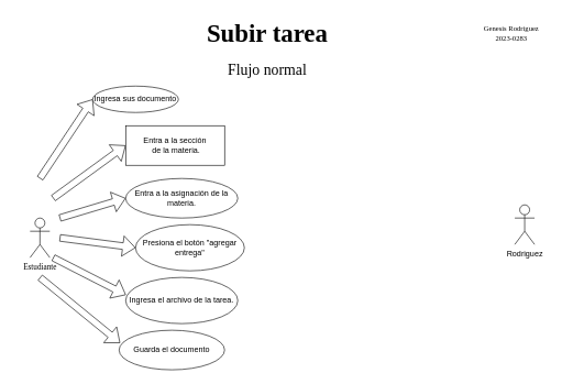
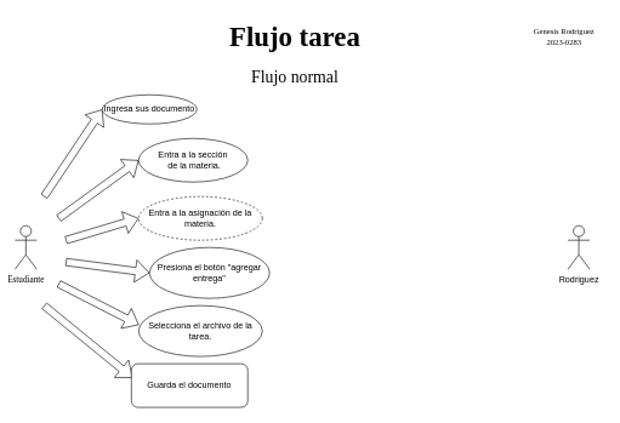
- <mxCell id="17" value="&lt;h1 style=&quot;font-size: 38px;&quot;&gt;Subir tarea&lt;/h1&gt;" style="text;html=1;align=center;verticalAlign=middle;whiteSpace=wrap;rounded=0;fontSize=38;fontFamily=Times New Roman;" vertex="1" parent="1"><mxGeometry x="285" y="35" width="240" height="30" as="geometry" /></mxCell>
+ <mxCell id="17" value="&lt;h1 style=&quot;font-size: 38px;&quot;&gt;Flujo tarea&lt;/h1&gt;" style="text;html=1;align=center;verticalAlign=middle;whiteSpace=wrap;rounded=0;fontSize=38;fontFamily=Times New Roman;" vertex="1" parent="1"><mxGeometry x="285" y="35" width="240" height="30" as="geometry" /></mxCell>
- <mxCell id="7" value="Entra a la sección&lt;div&gt;&amp;nbsp;de la materia.&lt;/div&gt;" style="whiteSpace=wrap;html=1;rounded=0;" vertex="1" parent="1"><mxGeometry x="190" y="190" width="150" height="60" as="geometry" /></mxCell>
+ <mxCell id="7" value="Entra a la sección&lt;div&gt;&amp;nbsp;de la materia.&lt;/div&gt;" style="ellipse;whiteSpace=wrap;html=1;" vertex="1" parent="1"><mxGeometry x="190" y="190" width="150" height="60" as="geometry" /></mxCell>
- <mxCell id="9" value="Entra a la asignación de la materia." style="ellipse;whiteSpace=wrap;html=1;" vertex="1" parent="1"><mxGeometry x="190" y="270" width="170" height="60" as="geometry" /></mxCell>
+ <mxCell id="9" value="Entra a la asignación de la materia." style="ellipse;whiteSpace=wrap;html=1;dashed=1;" vertex="1" parent="1"><mxGeometry x="190" y="270" width="170" height="60" as="geometry" /></mxCell>
- <mxCell id="2" value="Estudiante" style="shape=umlActor;verticalLabelPosition=bottom;verticalAlign=top;html=1;outlineConnect=0;shadow=0;gradientColor=none;fontFamily=Times New Roman;" vertex="1" parent="1"><mxGeometry x="45" y="330" width="30" height="60" as="geometry" /></mxCell>
+ <mxCell id="2" value="Estudiante" style="shape=umlActor;verticalLabelPosition=bottom;verticalAlign=top;html=1;outlineConnect=0;shadow=0;gradientColor=none;fontFamily=Times New Roman;" vertex="1" parent="1"><mxGeometry x="20" y="310" width="30" height="60" as="geometry" /></mxCell>
- <mxCell id="13" value="Ingresa el archivo de la tarea." style="ellipse;whiteSpace=wrap;html=1;" vertex="1" parent="1"><mxGeometry x="190" y="420" width="170" height="70" as="geometry" /></mxCell>
+ <mxCell id="13" value="Selecciona el archivo de la tarea." style="ellipse;whiteSpace=wrap;html=1;" vertex="1" parent="1"><mxGeometry x="190" y="420" width="170" height="70" as="geometry" /></mxCell>
- <mxCell id="15" value="Guarda el documento" style="ellipse;whiteSpace=wrap;html=1;" vertex="1" parent="1"><mxGeometry x="180" y="500" width="160" height="60" as="geometry" /></mxCell>
+ <mxCell id="15" value="Guarda el documento" style="whiteSpace=wrap;html=1;rounded=1;" vertex="1" parent="1"><mxGeometry x="180" y="500" width="160" height="60" as="geometry" /></mxCell>
